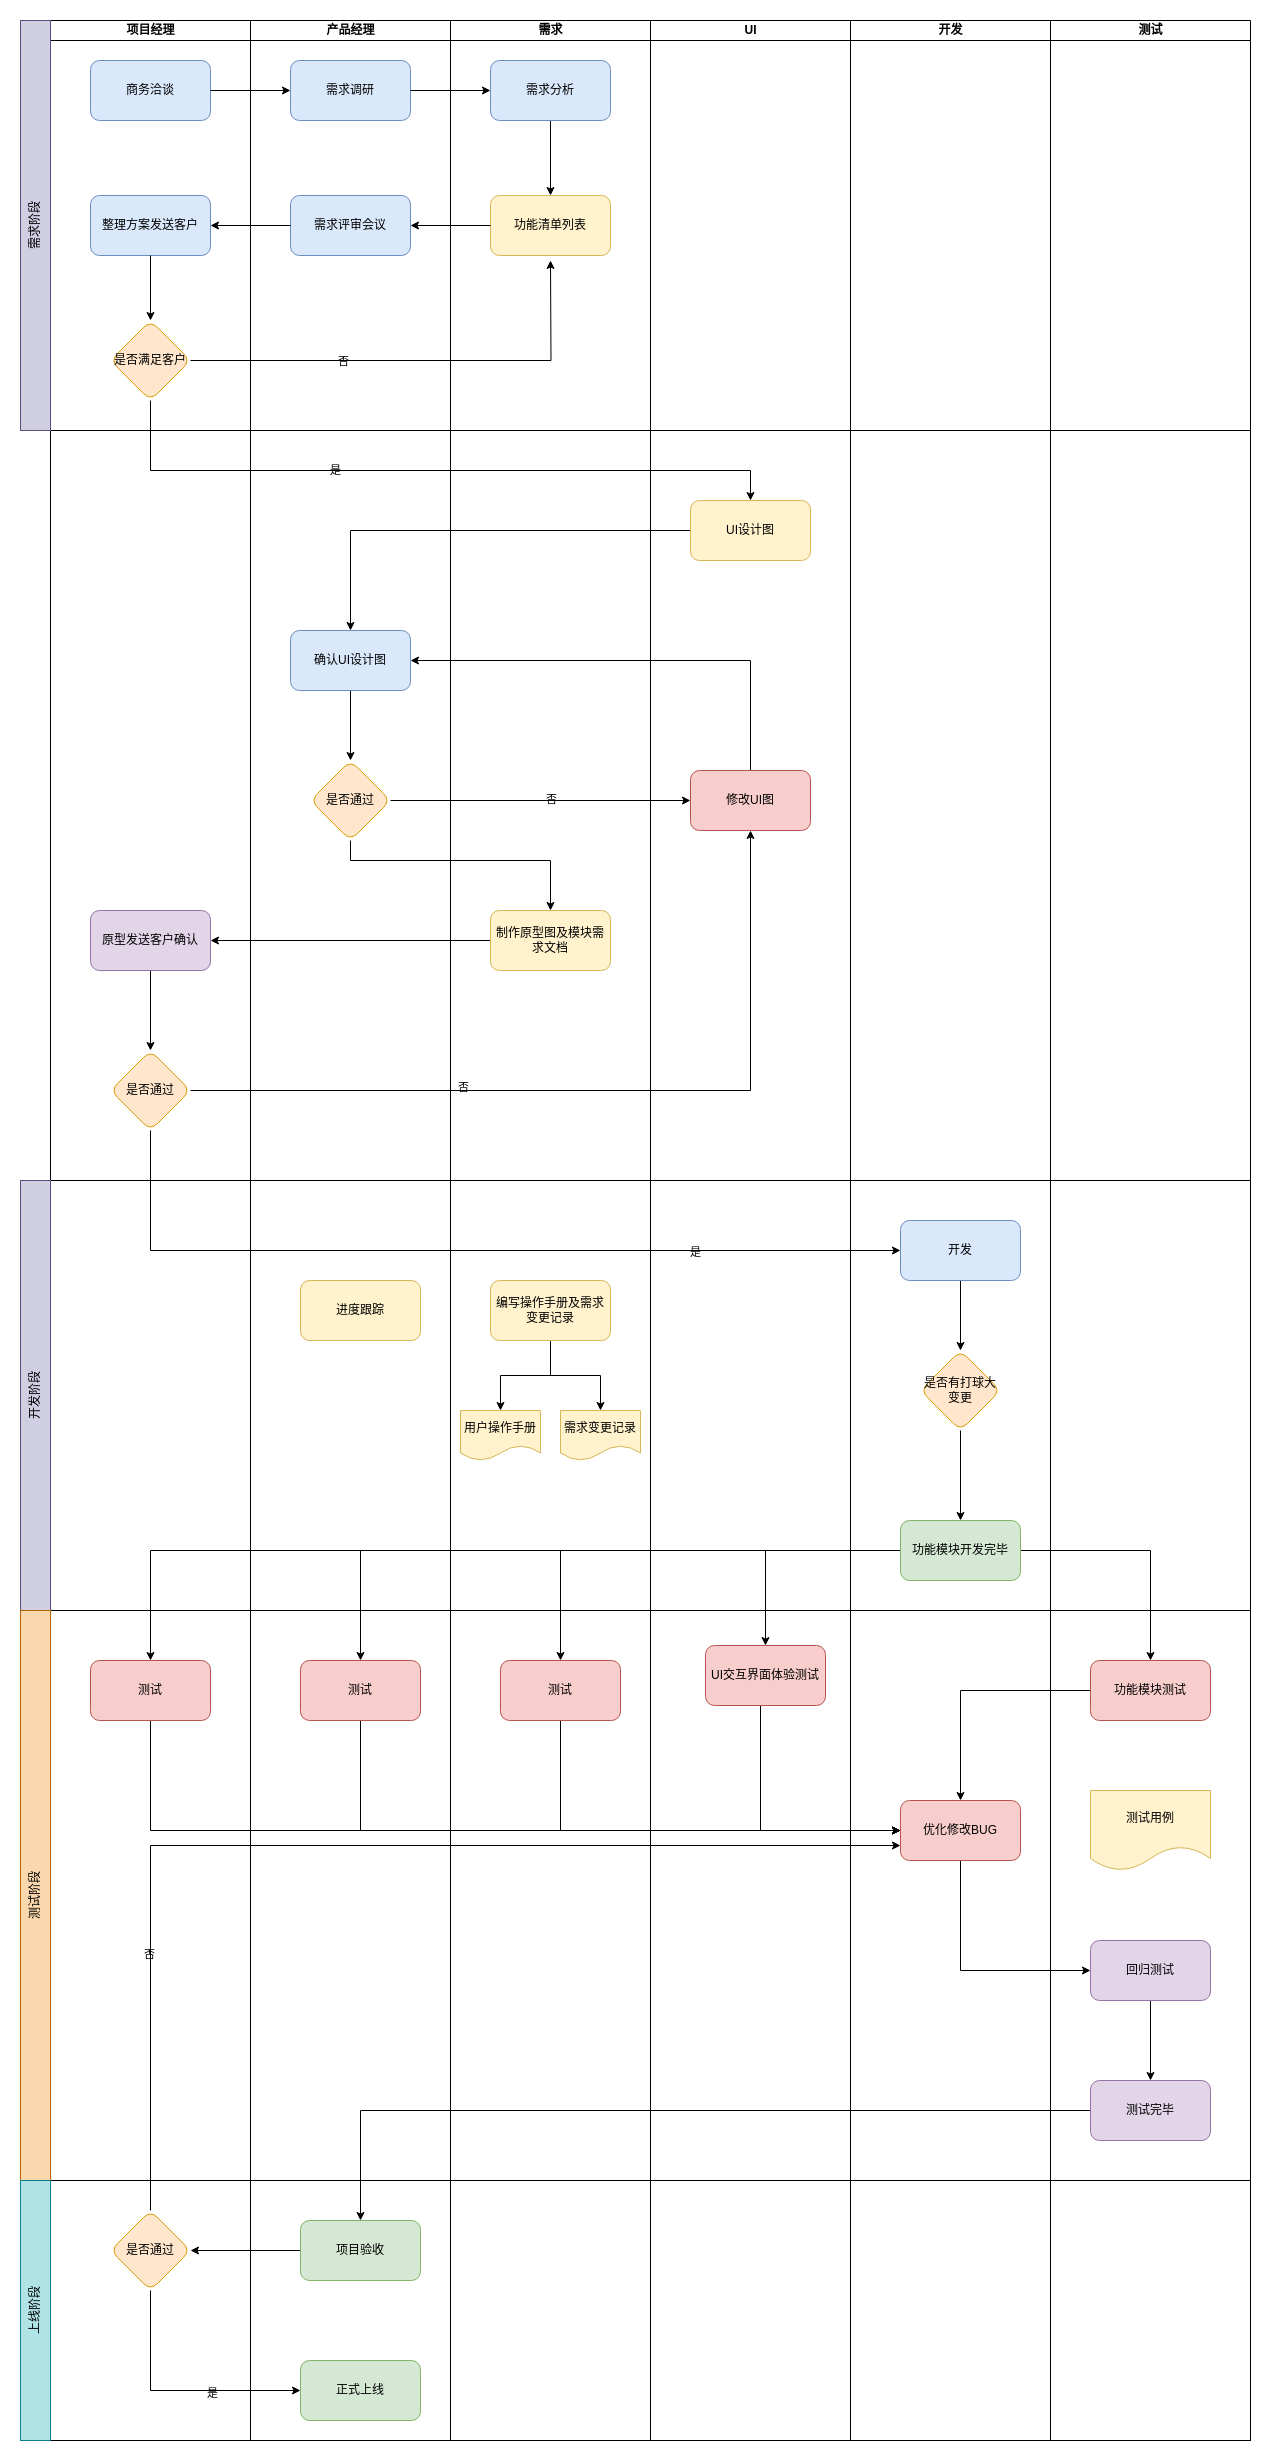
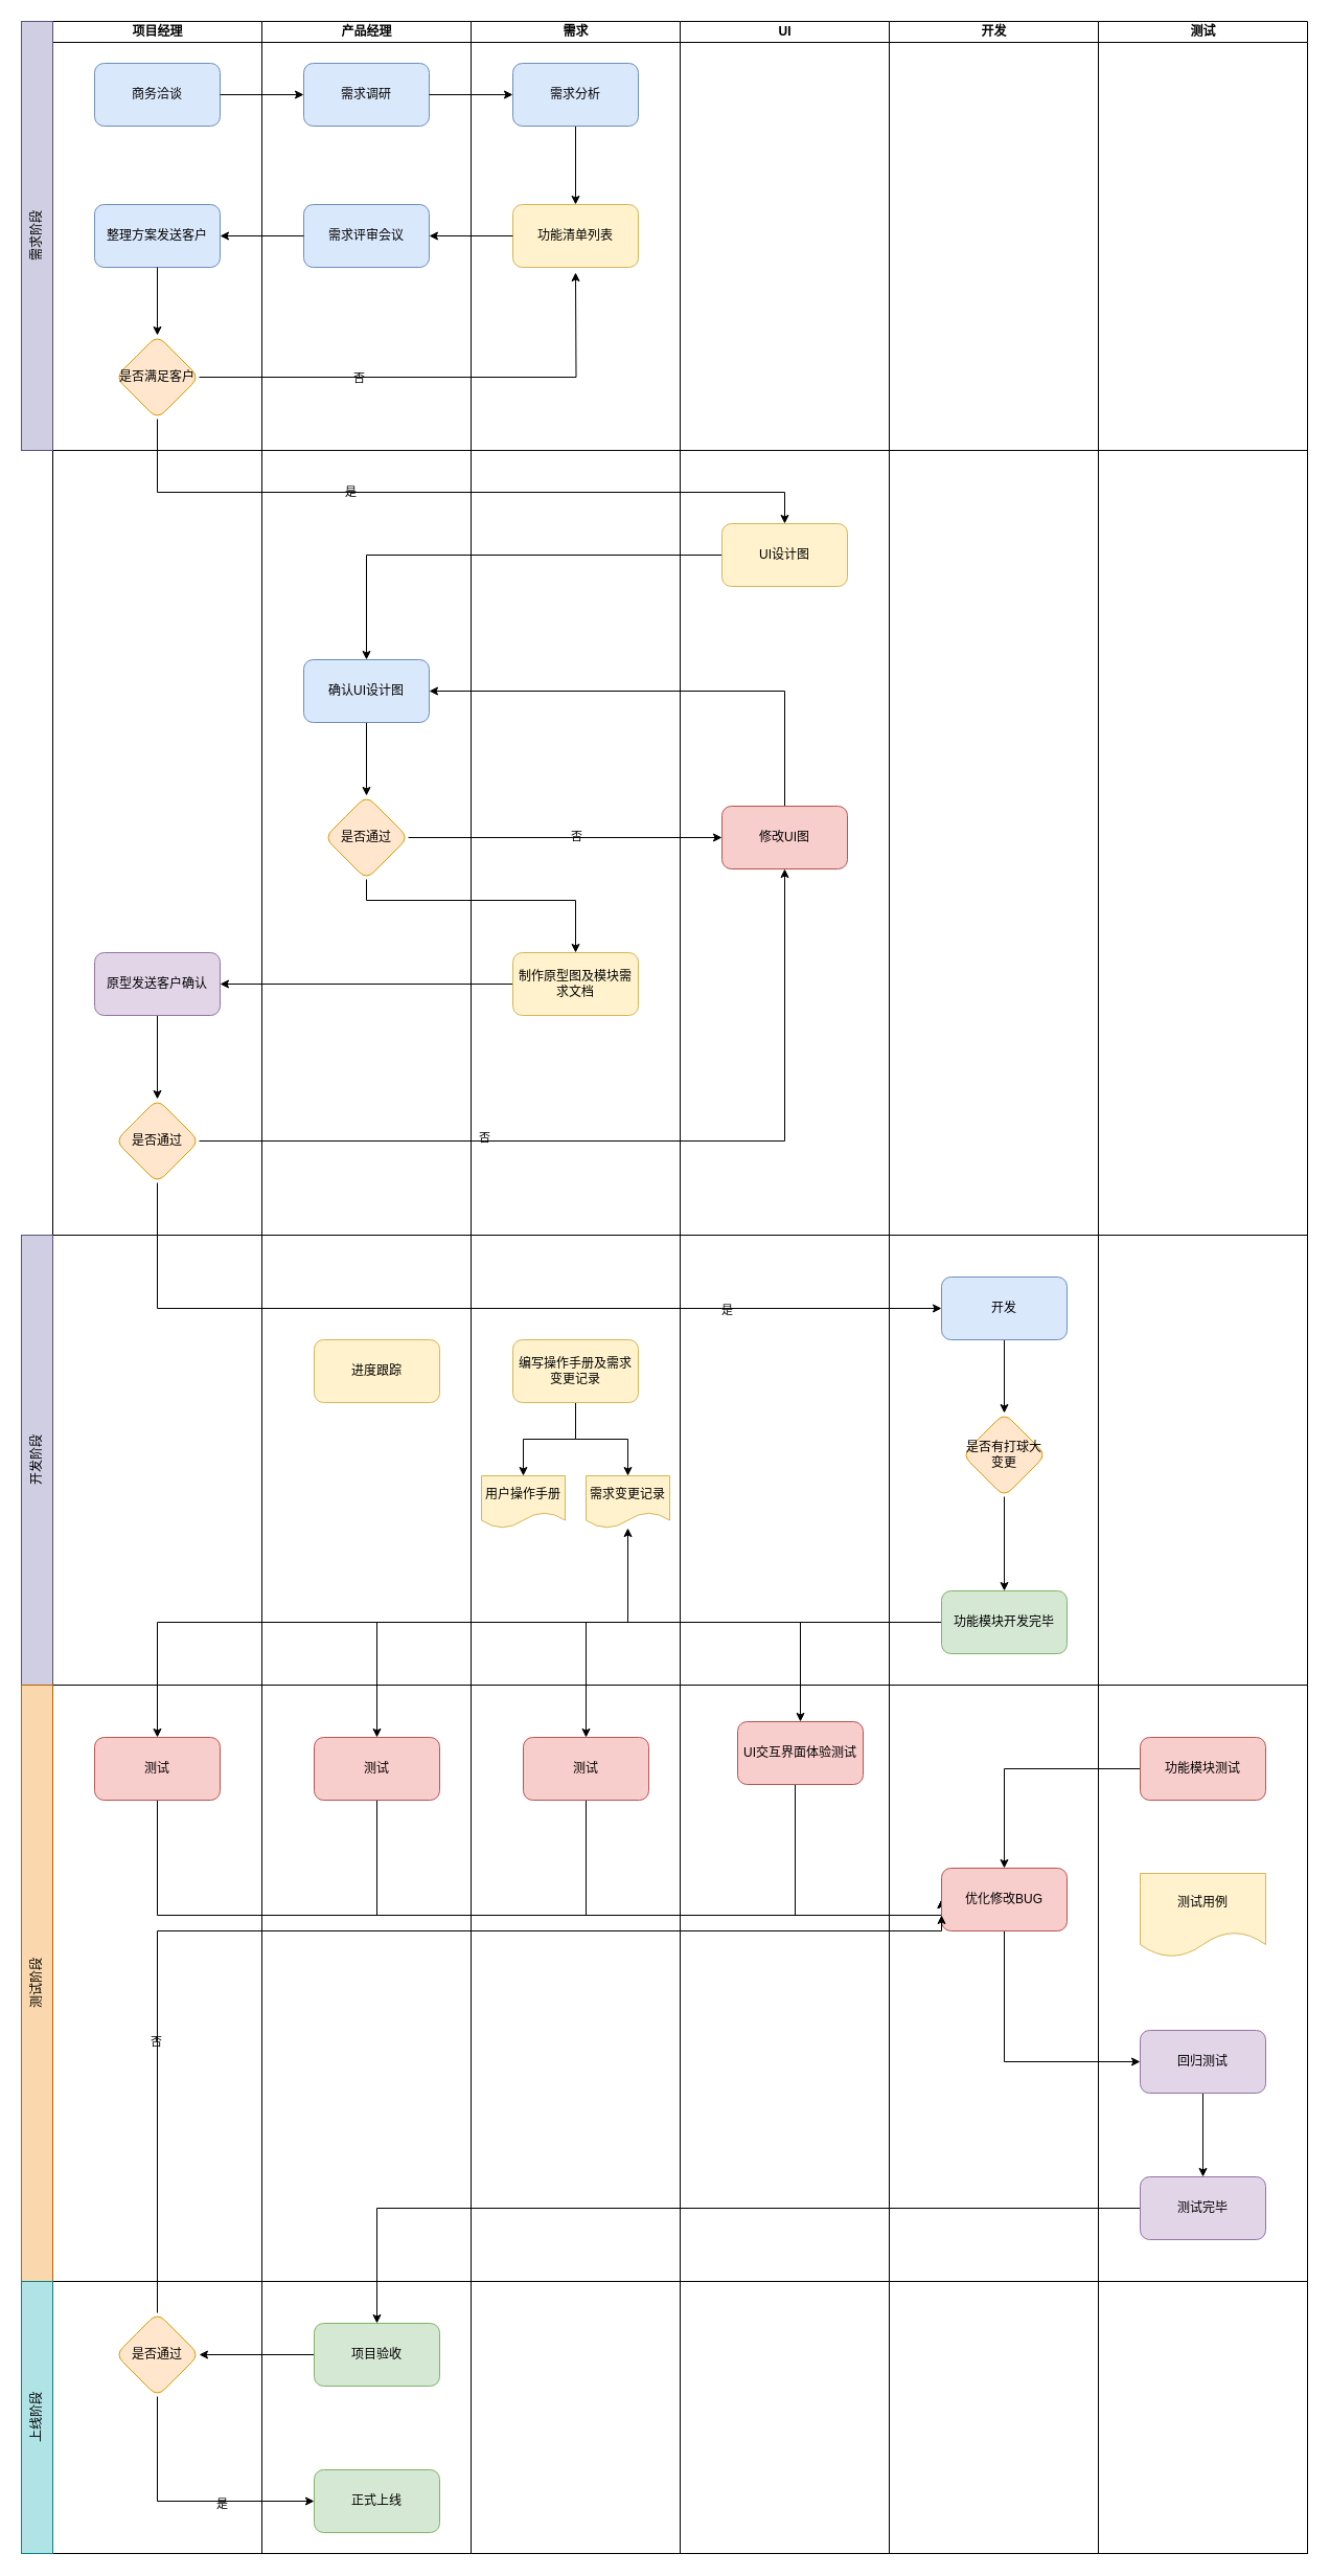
- <mxCell id="54" value="" style="edgeStyle=orthogonalEdgeStyle;rounded=0;orthogonalLoop=1;jettySize=auto;html=1;entryX=0.5;entryY=0;entryDx=0;entryDy=0;labelBackgroundColor=none;" edge="1" parent="1" source="59" target="69"><mxGeometry relative="1" as="geometry"><mxPoint x="960" y="1660" as="targetPoint" /></mxGeometry></mxCell>
+ <mxCell id="54" value="" style="edgeStyle=orthogonalEdgeStyle;rounded=0;orthogonalLoop=1;jettySize=auto;html=1;labelBackgroundColor=none;" edge="1" parent="1" source="59" target="78"><mxGeometry relative="1" as="geometry"><mxPoint x="960" y="1660" as="targetPoint" /></mxGeometry></mxCell>
- <mxCell id="71" value="优化修改BUG" style="whiteSpace=wrap;html=1;rounded=1;fillColor=#f8cecc;labelBackgroundColor=none;strokeColor=#b85450;" vertex="1" parent="1"><mxGeometry x="900" y="1800" width="120" height="60" as="geometry" /></mxCell>
+ <mxCell id="71" value="优化修改BUG" style="whiteSpace=wrap;html=1;rounded=1;fillColor=#f8cecc;labelBackgroundColor=none;strokeColor=#b85450;" vertex="1" parent="1"><mxGeometry x="900" y="1785" width="120" height="60" as="geometry" /></mxCell>
